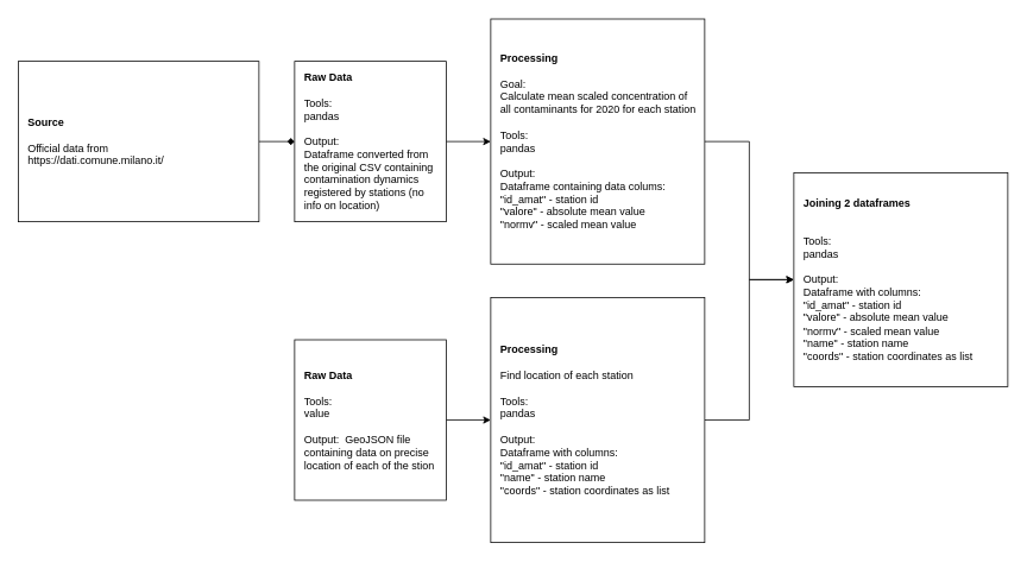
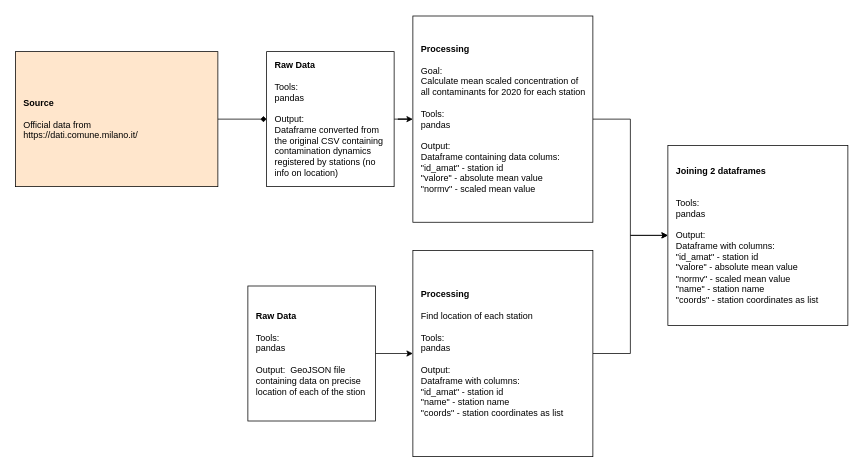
- <mxCell id="3" value="&lt;b&gt;Source&lt;br&gt;&lt;/b&gt;&lt;br&gt;&lt;div&gt;Official data from&lt;/div&gt;&lt;div&gt;https://dati.comune.milano.it/&lt;br&gt;&lt;/div&gt;" style="rounded=0;whiteSpace=wrap;html=1;spacingTop=10;spacingLeft=10;spacingBottom=10;spacingRight=10;align=left;spacing=1;" vertex="1" parent="1"><mxGeometry x="20" y="68" width="270" height="180" as="geometry" /></mxCell>
+ <mxCell id="3" value="&lt;b&gt;Source&lt;br&gt;&lt;/b&gt;&lt;br&gt;&lt;div&gt;Official data from&lt;/div&gt;&lt;div&gt;https://dati.comune.milano.it/&lt;br&gt;&lt;/div&gt;" style="rounded=0;whiteSpace=wrap;html=1;spacingTop=10;spacingLeft=10;spacingBottom=10;spacingRight=10;align=left;spacing=1;fillColor=#ffe6cc;" vertex="1" parent="1"><mxGeometry x="20" y="68" width="270" height="180" as="geometry" /></mxCell>
- <mxCell id="5" value="&lt;span&gt;&lt;b&gt;Raw Data&lt;/b&gt;&lt;/span&gt;&lt;b&gt;&lt;br&gt;&lt;/b&gt;&lt;br&gt;&lt;div&gt;&lt;span&gt;Tools:&amp;nbsp;&lt;/span&gt;&lt;/div&gt;&lt;div&gt;pandas&lt;/div&gt;&lt;div&gt;&lt;span&gt;&lt;br&gt;&lt;/span&gt;&lt;/div&gt;&lt;span&gt;&lt;div&gt;&lt;span&gt;Output:&amp;nbsp;&amp;nbsp;&lt;/span&gt;&lt;/div&gt;&lt;div&gt;Dataframe converted from the original CSV containing contamination dynamics registered by stations (no info on location)&lt;/div&gt;&lt;/span&gt;" style="rounded=0;whiteSpace=wrap;html=1;spacingTop=10;spacingLeft=10;spacingBottom=10;spacingRight=10;align=left;spacing=1;" vertex="1" parent="1"><mxGeometry x="330" y="68" width="170" height="180" as="geometry" /></mxCell>
+ <mxCell id="5" value="&lt;span&gt;&lt;b&gt;Raw Data&lt;/b&gt;&lt;/span&gt;&lt;b&gt;&lt;br&gt;&lt;/b&gt;&lt;br&gt;&lt;div&gt;&lt;span&gt;Tools:&amp;nbsp;&lt;/span&gt;&lt;/div&gt;&lt;div&gt;pandas&lt;/div&gt;&lt;div&gt;&lt;span&gt;&lt;br&gt;&lt;/span&gt;&lt;/div&gt;&lt;span&gt;&lt;div&gt;&lt;span&gt;Output:&amp;nbsp;&amp;nbsp;&lt;/span&gt;&lt;/div&gt;&lt;div&gt;Dataframe converted from the original CSV containing contamination dynamics registered by stations (no info on location)&lt;/div&gt;&lt;/span&gt;" style="rounded=0;whiteSpace=wrap;html=1;spacingTop=10;spacingLeft=10;spacingBottom=10;spacingRight=10;align=left;spacing=1;" vertex="1" parent="1"><mxGeometry x="355" y="68" width="170" height="180" as="geometry" /></mxCell>
- <mxCell id="10" value="&lt;span&gt;&lt;b&gt;Raw Data&lt;/b&gt;&lt;/span&gt;&lt;b&gt;&lt;br&gt;&lt;/b&gt;&lt;br&gt;&lt;div&gt;&lt;span&gt;Tools:&amp;nbsp;&lt;/span&gt;&lt;/div&gt;&lt;div&gt;value&lt;/div&gt;&lt;div&gt;&lt;span&gt;&lt;br&gt;&lt;/span&gt;&lt;/div&gt;&lt;span&gt;&lt;div&gt;&lt;span&gt;Output:&amp;nbsp; GeoJSON file containing data on precise location of each of the stion&lt;/span&gt;&lt;/div&gt;&lt;div&gt;&lt;/div&gt;&lt;/span&gt;" style="rounded=0;whiteSpace=wrap;html=1;spacingTop=10;spacingLeft=10;spacingBottom=10;spacingRight=10;align=left;spacing=1;" vertex="1" parent="1"><mxGeometry x="330" y="380.5" width="170" height="180" as="geometry" /></mxCell>
+ <mxCell id="10" value="&lt;span&gt;&lt;b&gt;Raw Data&lt;/b&gt;&lt;/span&gt;&lt;b&gt;&lt;br&gt;&lt;/b&gt;&lt;br&gt;&lt;div&gt;&lt;span&gt;Tools:&amp;nbsp;&lt;/span&gt;&lt;/div&gt;&lt;div&gt;pandas&lt;/div&gt;&lt;div&gt;&lt;span&gt;&lt;br&gt;&lt;/span&gt;&lt;/div&gt;&lt;span&gt;&lt;div&gt;&lt;span&gt;Output:&amp;nbsp; GeoJSON file containing data on precise location of each of the stion&lt;/span&gt;&lt;/div&gt;&lt;div&gt;&lt;/div&gt;&lt;/span&gt;" style="rounded=0;whiteSpace=wrap;html=1;spacingTop=10;spacingLeft=10;spacingBottom=10;spacingRight=10;align=left;spacing=1;" vertex="1" parent="1"><mxGeometry x="330" y="380.5" width="170" height="180" as="geometry" /></mxCell>
